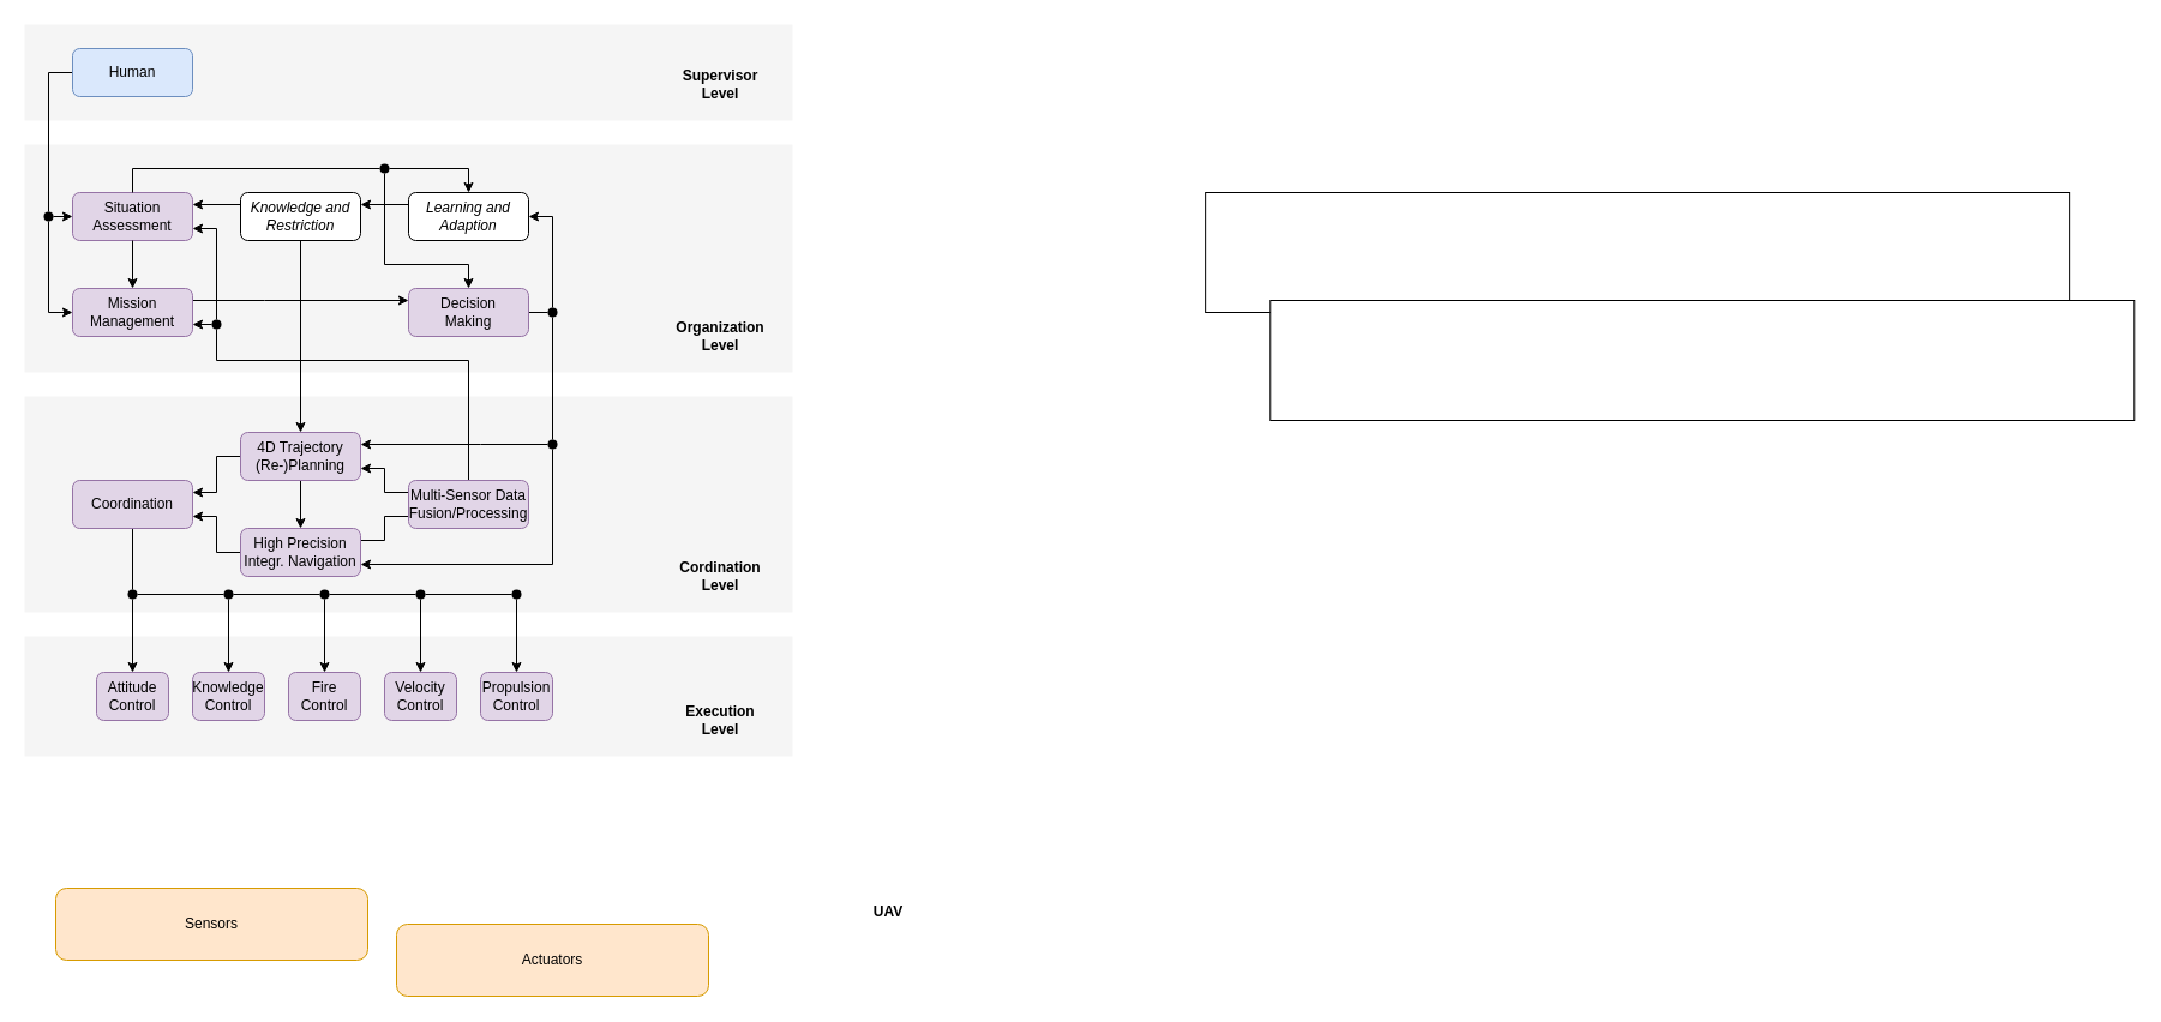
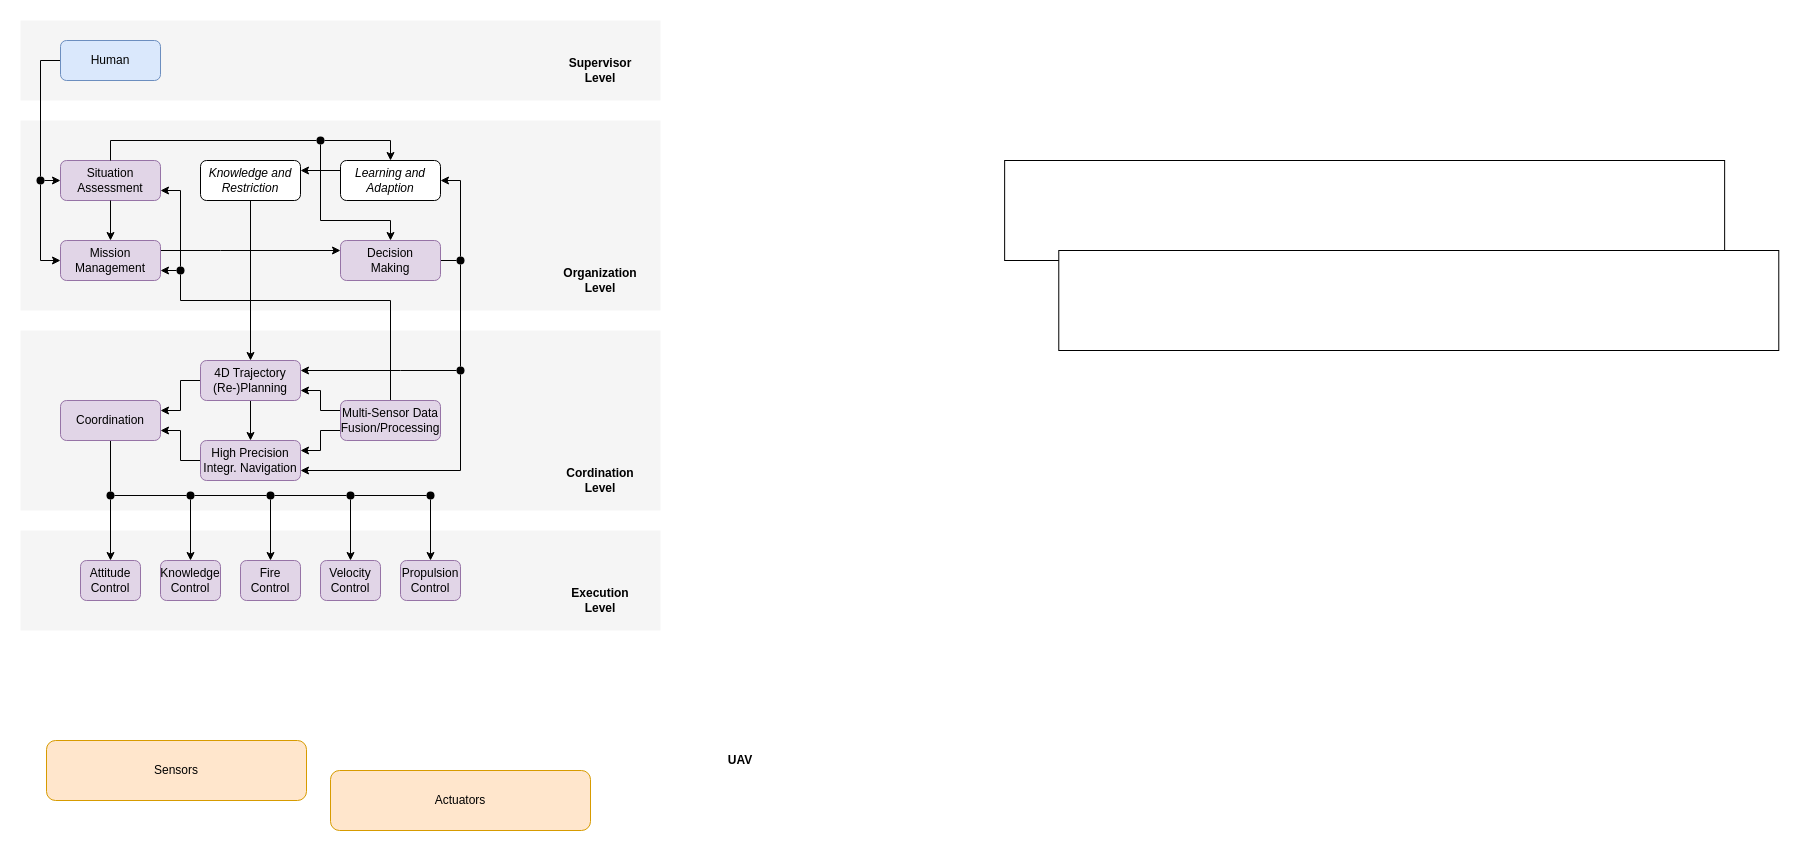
- <mxCell id="40" value="" style="edgeStyle=orthogonalEdgeStyle;rounded=0;orthogonalLoop=1;jettySize=auto;html=1;endArrow=classic;endFill=1;entryX=1;entryY=0.25;entryDx=0;entryDy=0;exitX=0;exitY=0.25;exitDx=0;exitDy=0;" edge="1" parent="1" source="42" target="6"><mxGeometry relative="1" as="geometry" /></mxCell>
- <mxCell id="14" value="" style="edgeStyle=orthogonalEdgeStyle;rounded=0;orthogonalLoop=1;jettySize=auto;html=1;startArrow=none;startFill=0;endArrow=none;endFill=1;entryX=1;entryY=0.25;entryDx=0;entryDy=0;exitX=0;exitY=0.75;exitDx=0;exitDy=0;" edge="1" parent="1" source="16" target="24"><mxGeometry relative="1" as="geometry"><mxPoint x="390" y="480" as="targetPoint" /><Array as="points"><mxPoint x="320" y="430" /><mxPoint x="320" y="450" /></Array></mxGeometry></mxCell>
+ <mxCell id="14" value="" style="edgeStyle=orthogonalEdgeStyle;rounded=0;orthogonalLoop=1;jettySize=auto;html=1;startArrow=none;startFill=0;endArrow=classic;endFill=1;entryX=1;entryY=0.25;entryDx=0;entryDy=0;exitX=0;exitY=0.75;exitDx=0;exitDy=0;" edge="1" parent="1" source="16" target="24"><mxGeometry relative="1" as="geometry"><mxPoint x="390" y="480" as="targetPoint" /><Array as="points"><mxPoint x="320" y="430" /><mxPoint x="320" y="450" /></Array></mxGeometry></mxCell>
